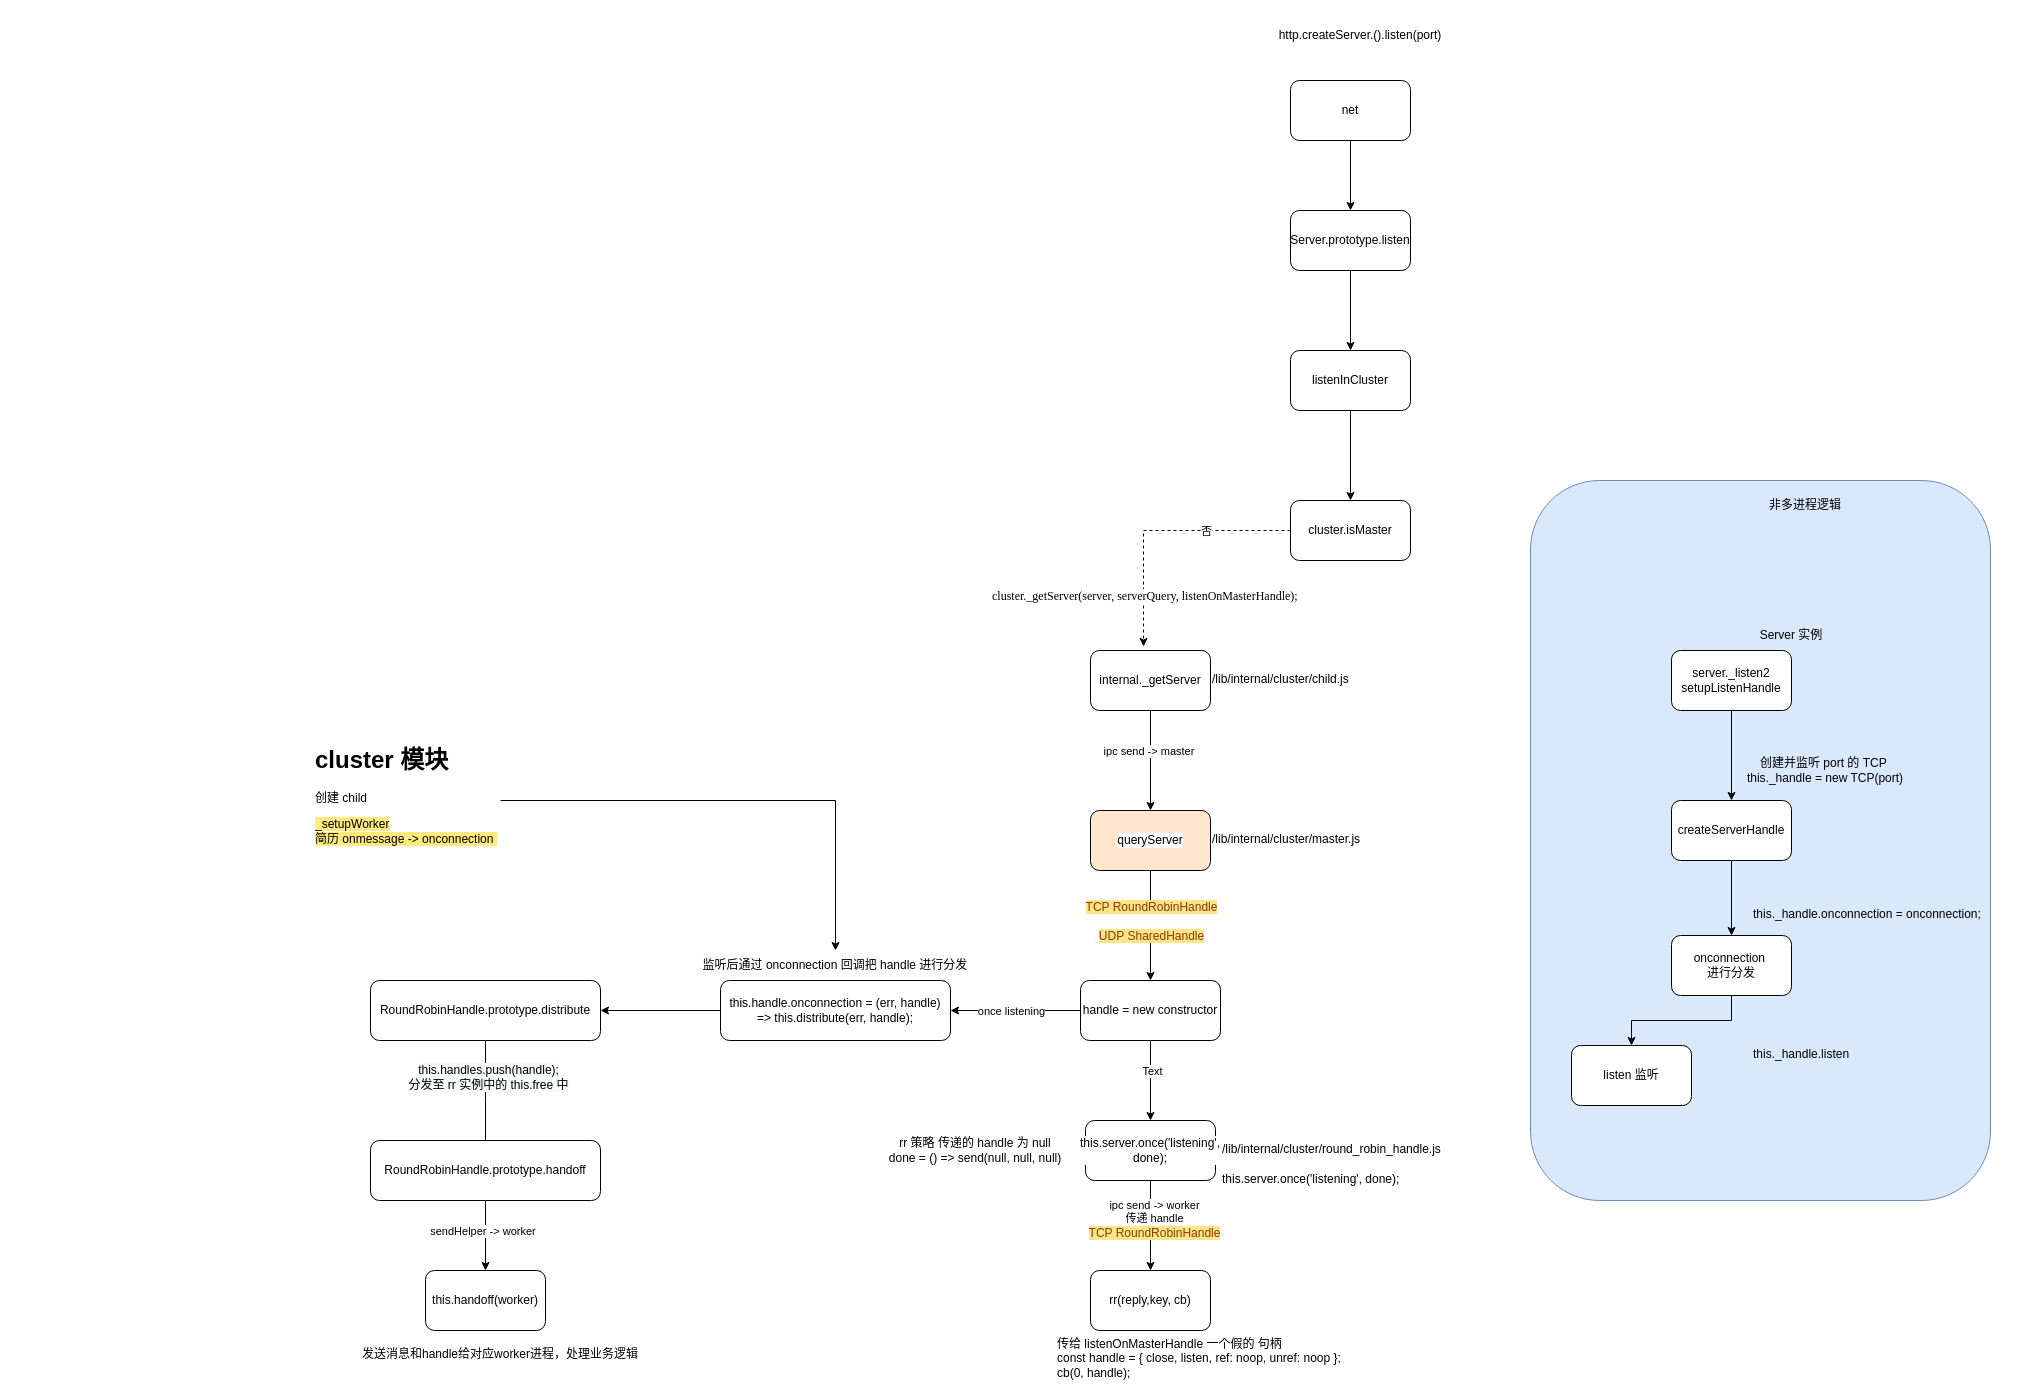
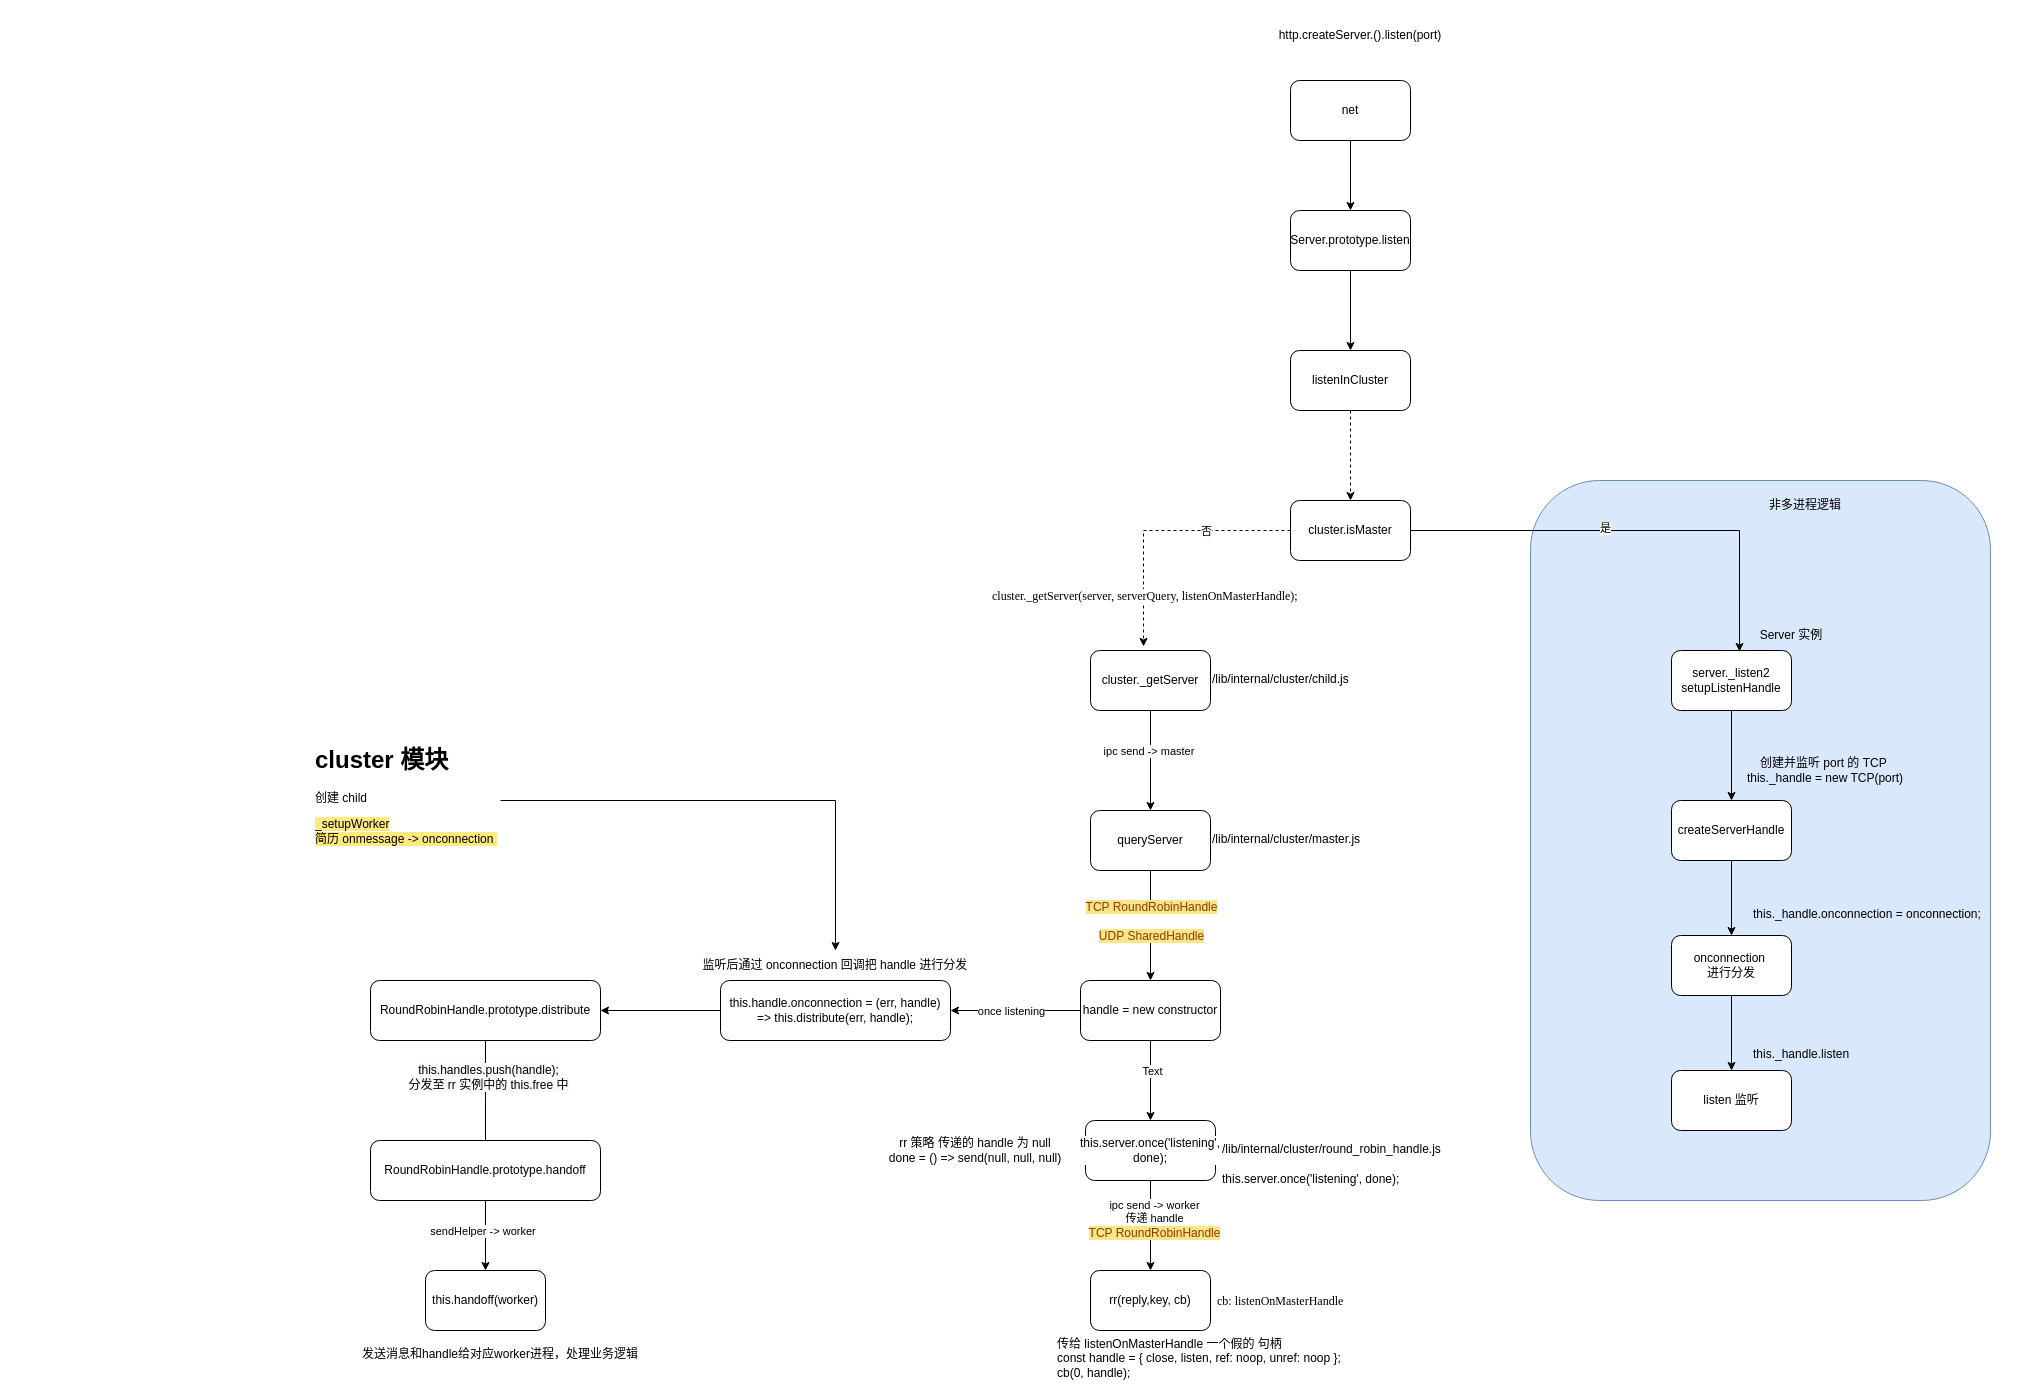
- <mxCell id="7" style="edgeStyle=orthogonalEdgeStyle;rounded=0;orthogonalLoop=1;jettySize=auto;html=1;entryX=0.5;entryY=0;entryDx=0;entryDy=0;" parent="1" source="8" target="13" edge="1"><mxGeometry relative="1" as="geometry" /></mxCell>
+ <mxCell id="7" style="edgeStyle=orthogonalEdgeStyle;rounded=0;orthogonalLoop=1;jettySize=auto;html=1;entryX=0.5;entryY=0;entryDx=0;entryDy=0;dashed=1;" parent="1" source="8" target="13" edge="1"><mxGeometry relative="1" as="geometry" /></mxCell>
+ <mxCell id="9" style="edgeStyle=orthogonalEdgeStyle;rounded=0;orthogonalLoop=1;jettySize=auto;html=1;entryX=0.567;entryY=0.017;entryDx=0;entryDy=0;entryPerimeter=0;" parent="1" source="13" target="15" edge="1"><mxGeometry relative="1" as="geometry" /></mxCell>
+ <mxCell id="10" value="是" style="edgeLabel;html=1;align=center;verticalAlign=middle;resizable=0;points=[];" parent="9" vertex="1" connectable="0"><mxGeometry x="-0.14" y="3" relative="1" as="geometry"><mxPoint as="offset" /></mxGeometry></mxCell>
- <mxCell id="18" value="internal._getServer" style="rounded=1;whiteSpace=wrap;html=1;" parent="1" vertex="1"><mxGeometry x="1090" y="650" width="120" height="60" as="geometry" /></mxCell>
+ <mxCell id="18" value="cluster._getServer" style="rounded=1;whiteSpace=wrap;html=1;" parent="1" vertex="1"><mxGeometry x="1090" y="650" width="120" height="60" as="geometry" /></mxCell>
- <mxCell id="28" value="queryServer" style="rounded=1;whiteSpace=wrap;html=1;labelBackgroundColor=#FFFFFF;fontColor=#000000;fillColor=#ffe6cc;" parent="1" vertex="1"><mxGeometry x="1090" y="810" width="120" height="60" as="geometry" /></mxCell>
+ <mxCell id="28" value="queryServer" style="rounded=1;whiteSpace=wrap;html=1;labelBackgroundColor=#FFFFFF;fontColor=#000000;" parent="1" vertex="1"><mxGeometry x="1090" y="810" width="120" height="60" as="geometry" /></mxCell>
- <mxCell id="60" value="listen 监听" style="rounded=1;whiteSpace=wrap;html=1;" vertex="1" parent="1"><mxGeometry x="1571" y="1045" width="120" height="60" as="geometry" /></mxCell>
+ <mxCell id="60" value="listen 监听" style="rounded=1;whiteSpace=wrap;html=1;" vertex="1" parent="1"><mxGeometry x="1671" y="1070" width="120" height="60" as="geometry" /></mxCell>
+ <mxCell id="40" value="&lt;pre style=&quot;color: rgb(0 , 0 , 0) ; font-size: 9pt ; font-style: normal ; font-weight: 400 ; letter-spacing: normal ; text-align: left ; text-indent: 0px ; text-transform: none ; word-spacing: 0px ; background-color: rgb(248 , 249 , 250) ; font-family: &amp;#34;fira code&amp;#34;&quot;&gt;&lt;span style=&quot;background-color: rgb(255 , 255 , 255)&quot;&gt;cb: listenOnMasterHandle&lt;/span&gt;&lt;/pre&gt;" style="text;whiteSpace=wrap;html=1;fontFamily=Helvetica;fontColor=#000000;" parent="1" vertex="1"><mxGeometry x="1215" y="1275" width="150" height="50" as="geometry" /></mxCell>
